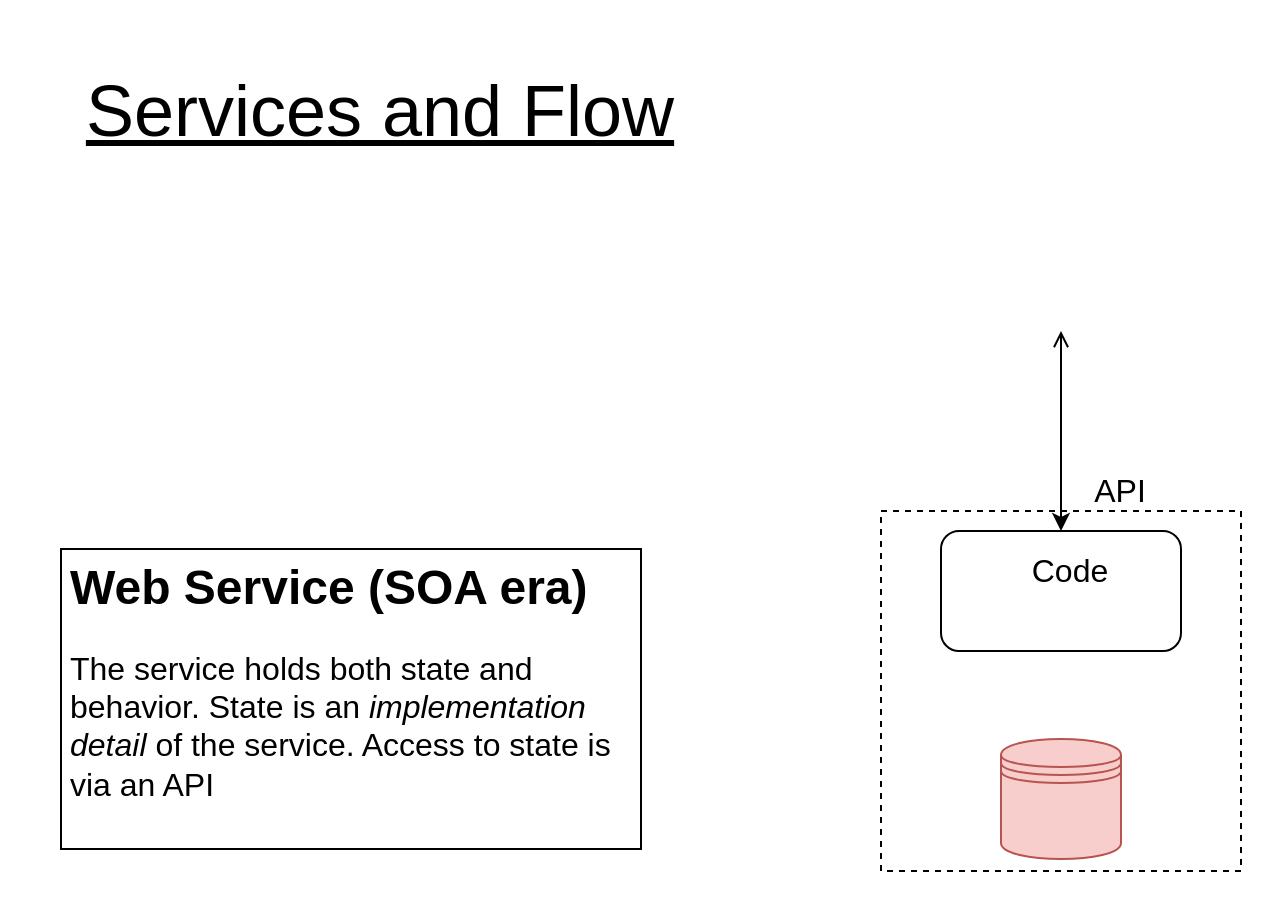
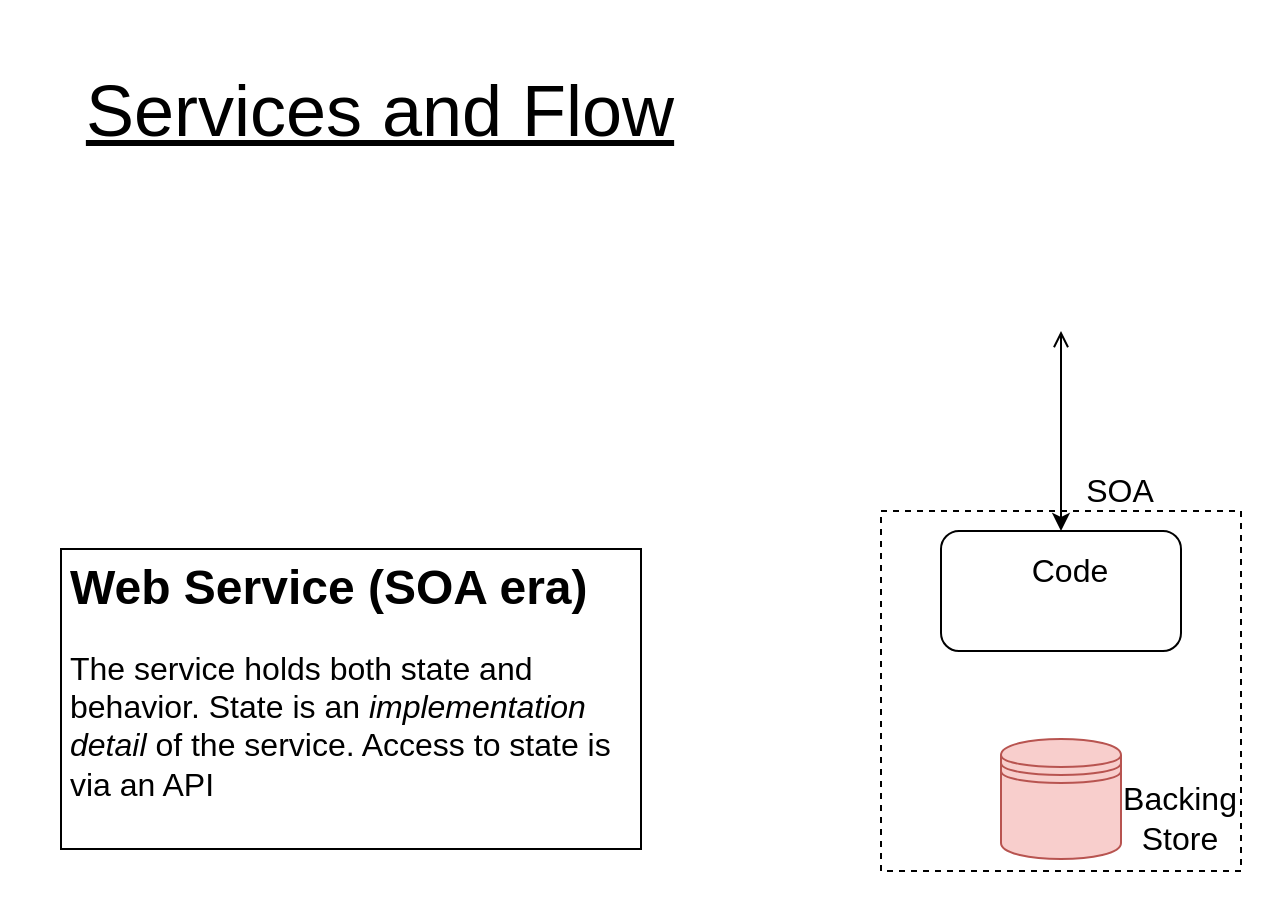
- <mxCell id="6" value="&lt;font style=&quot;font-size: 16px&quot;&gt;API&lt;/font&gt;" style="text;html=1;strokeColor=none;fillColor=none;align=center;verticalAlign=middle;whiteSpace=wrap;rounded=0;dashed=1;" parent="1" vertex="1"><mxGeometry x="540" y="235" width="40" height="20" as="geometry" /></mxCell>
+ <mxCell id="6" value="&lt;font style=&quot;font-size: 16px&quot;&gt;SOA&lt;/font&gt;" style="text;html=1;strokeColor=none;fillColor=none;align=center;verticalAlign=middle;whiteSpace=wrap;rounded=0;dashed=1;" parent="1" vertex="1"><mxGeometry x="540" y="235" width="40" height="20" as="geometry" /></mxCell>
+ <mxCell id="8" value="&lt;span style=&quot;font-size: 16px&quot;&gt;Backing Store&lt;/span&gt;" style="text;html=1;strokeColor=none;fillColor=none;align=center;verticalAlign=middle;whiteSpace=wrap;rounded=0;dashed=1;" parent="1" vertex="1"><mxGeometry x="570" y="399" width="40" height="20" as="geometry" /></mxCell>
